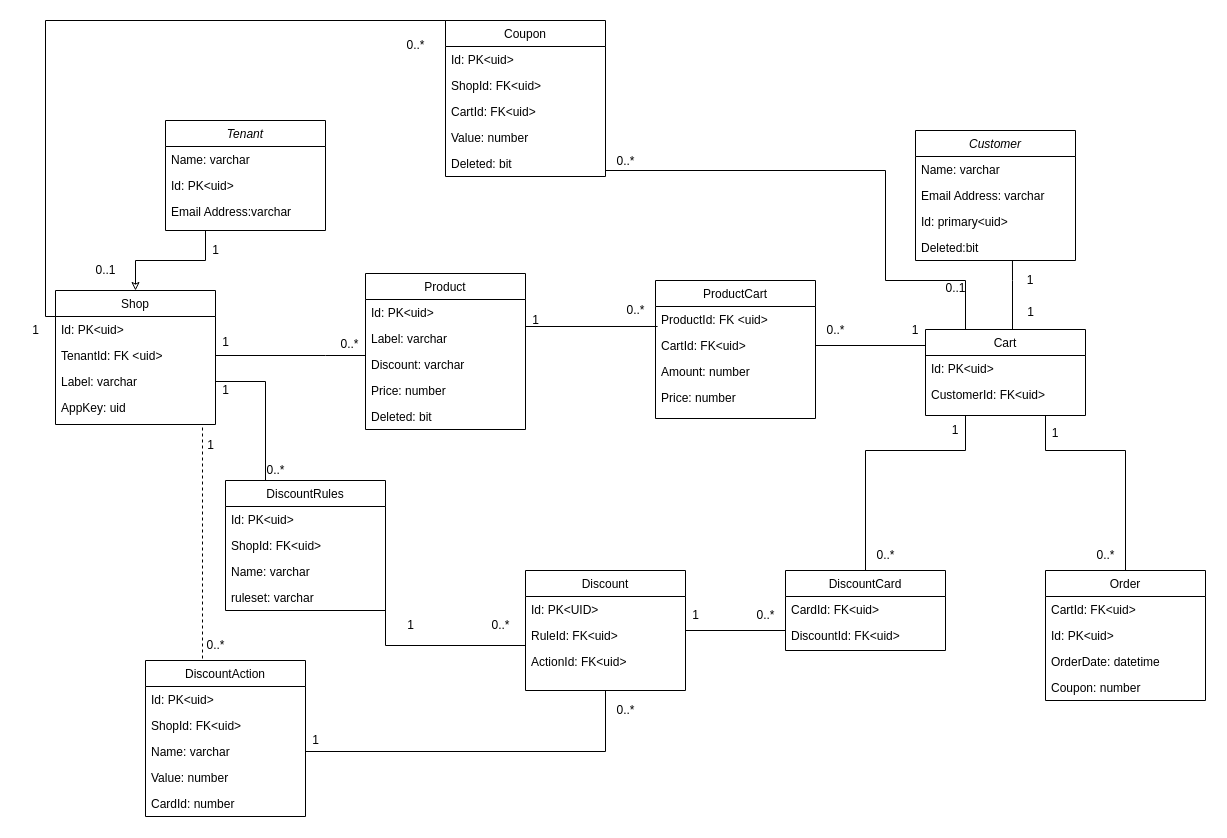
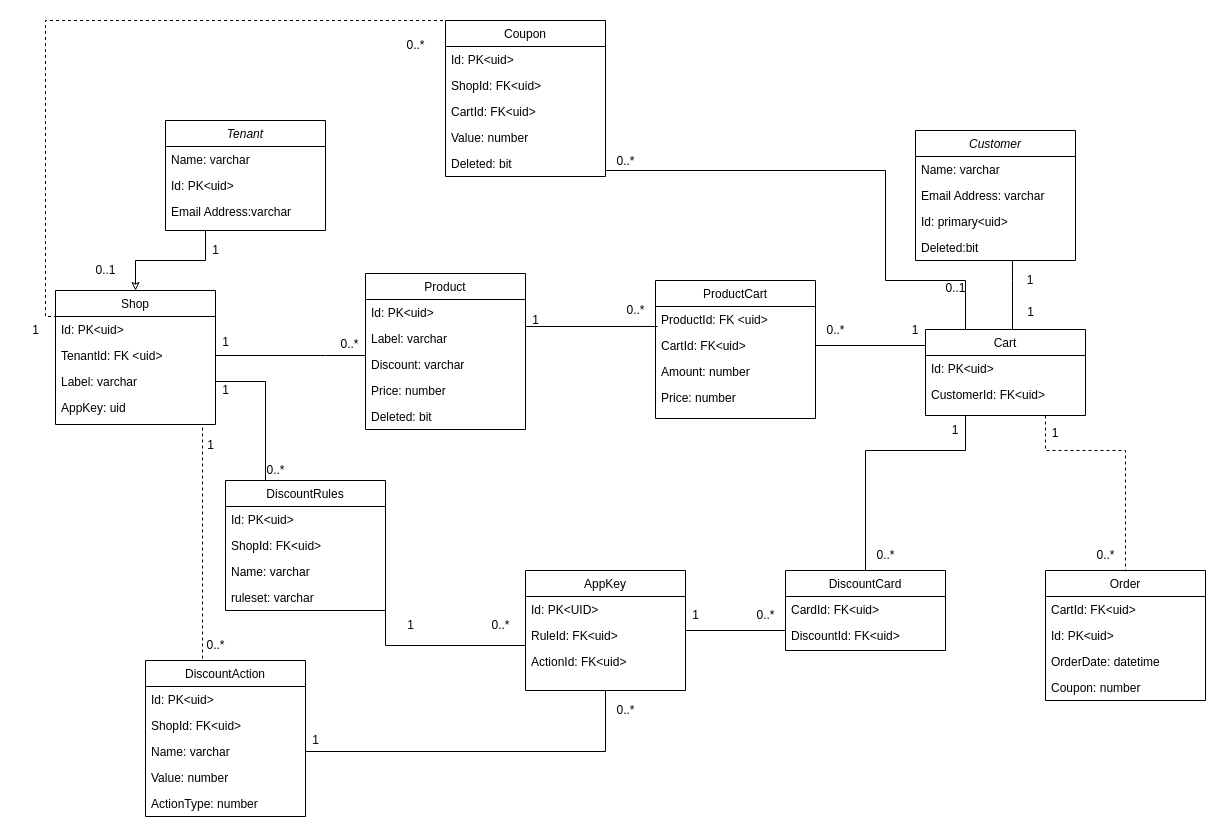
- <mxCell id="7" style="edgeStyle=orthogonalEdgeStyle;rounded=0;orthogonalLoop=1;jettySize=auto;html=1;exitX=0;exitY=0.25;exitDx=0;exitDy=0;entryX=0.25;entryY=0;entryDx=0;entryDy=0;endArrow=none;endFill=0;startArrow=none;startFill=0;" edge="1" parent="1" source="8" target="39"><mxGeometry relative="1" as="geometry"><Array as="points"><mxPoint x="45" y="316" /></Array></mxGeometry></mxCell>
+ <mxCell id="7" style="edgeStyle=orthogonalEdgeStyle;rounded=0;orthogonalLoop=1;jettySize=auto;html=1;exitX=0;exitY=0.25;exitDx=0;exitDy=0;entryX=0.25;entryY=0;entryDx=0;entryDy=0;endArrow=none;endFill=0;startArrow=none;startFill=0;dashed=1;" edge="1" parent="1" source="8" target="39"><mxGeometry relative="1" as="geometry"><Array as="points"><mxPoint x="45" y="316" /></Array></mxGeometry></mxCell>
- <mxCell id="14" style="edgeStyle=orthogonalEdgeStyle;rounded=0;orthogonalLoop=1;jettySize=auto;html=1;exitX=0.75;exitY=1;exitDx=0;exitDy=0;entryX=0.5;entryY=0;entryDx=0;entryDy=0;startArrow=none;startFill=0;endArrow=none;endFill=0;" edge="1" parent="1" source="15" target="18"><mxGeometry relative="1" as="geometry"><Array as="points"><mxPoint x="1045" y="450" /><mxPoint x="1125" y="450" /></Array></mxGeometry></mxCell>
+ <mxCell id="14" style="edgeStyle=orthogonalEdgeStyle;rounded=0;orthogonalLoop=1;jettySize=auto;html=1;exitX=0.75;exitY=1;exitDx=0;exitDy=0;entryX=0.5;entryY=0;entryDx=0;entryDy=0;startArrow=none;startFill=0;endArrow=none;endFill=0;dashed=1;" edge="1" parent="1" source="15" target="18"><mxGeometry relative="1" as="geometry"><Array as="points"><mxPoint x="1045" y="450" /><mxPoint x="1125" y="450" /></Array></mxGeometry></mxCell>
- <mxCell id="57" value="Discount" style="swimlane;fontStyle=0;align=center;verticalAlign=top;childLayout=stackLayout;horizontal=1;startSize=26;horizontalStack=0;resizeParent=1;resizeLast=0;collapsible=1;marginBottom=0;rounded=0;shadow=0;strokeWidth=1;" vertex="1" parent="1"><mxGeometry x="525" y="570" width="160" height="120" as="geometry"><mxRectangle x="130" y="380" width="160" height="26" as="alternateBounds" /></mxGeometry></mxCell>
+ <mxCell id="57" value="AppKey" style="swimlane;fontStyle=0;align=center;verticalAlign=top;childLayout=stackLayout;horizontal=1;startSize=26;horizontalStack=0;resizeParent=1;resizeLast=0;collapsible=1;marginBottom=0;rounded=0;shadow=0;strokeWidth=1;" vertex="1" parent="1"><mxGeometry x="525" y="570" width="160" height="120" as="geometry"><mxRectangle x="130" y="380" width="160" height="26" as="alternateBounds" /></mxGeometry></mxCell>
- <mxCell id="55" value="CardId: number" style="text;align=left;verticalAlign=top;spacingLeft=4;spacingRight=4;overflow=hidden;rotatable=0;points=[[0,0.5],[1,0.5]];portConstraint=eastwest;rounded=0;shadow=0;html=0;" vertex="1" parent="50"><mxGeometry y="130" width="160" height="26" as="geometry" /></mxCell>
+ <mxCell id="55" value="ActionType: number" style="text;align=left;verticalAlign=top;spacingLeft=4;spacingRight=4;overflow=hidden;rotatable=0;points=[[0,0.5],[1,0.5]];portConstraint=eastwest;rounded=0;shadow=0;html=0;" vertex="1" parent="50"><mxGeometry y="130" width="160" height="26" as="geometry" /></mxCell>
